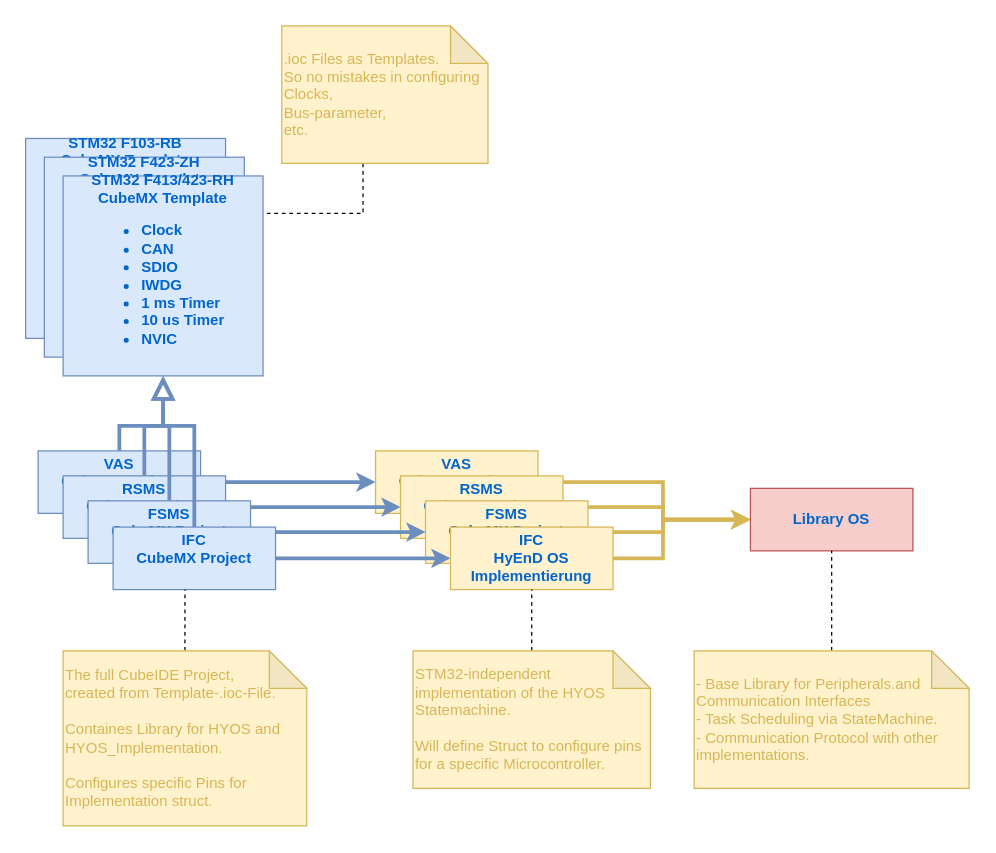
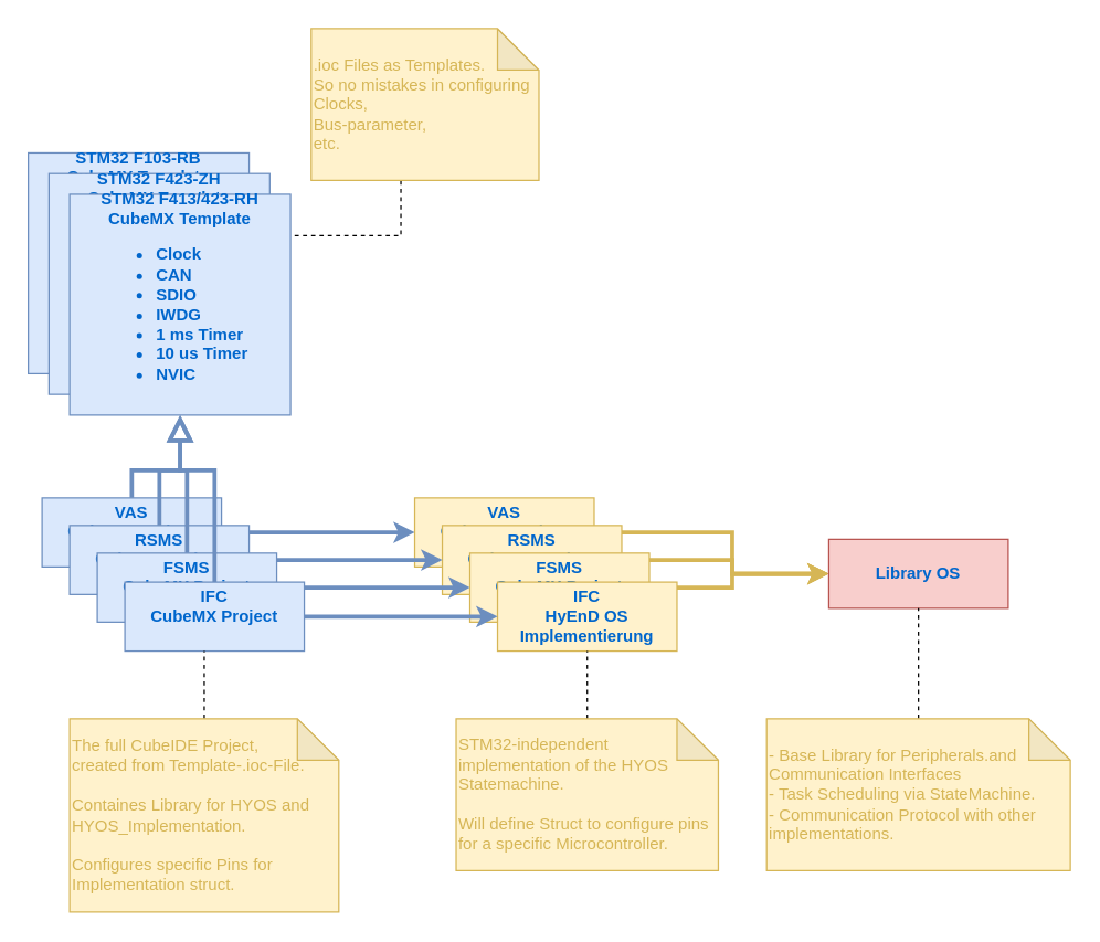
- <mxCell id="11" style="edgeStyle=orthogonalEdgeStyle;rounded=0;orthogonalLoop=1;jettySize=auto;html=1;strokeWidth=3;fillColor=#fff2cc;strokeColor=#d6b656;" parent="1" source="12" target="23" edge="1"><mxGeometry relative="1" as="geometry"><Array as="points"><mxPoint x="530" y="446" /><mxPoint x="530" y="415" /></Array></mxGeometry></mxCell>
